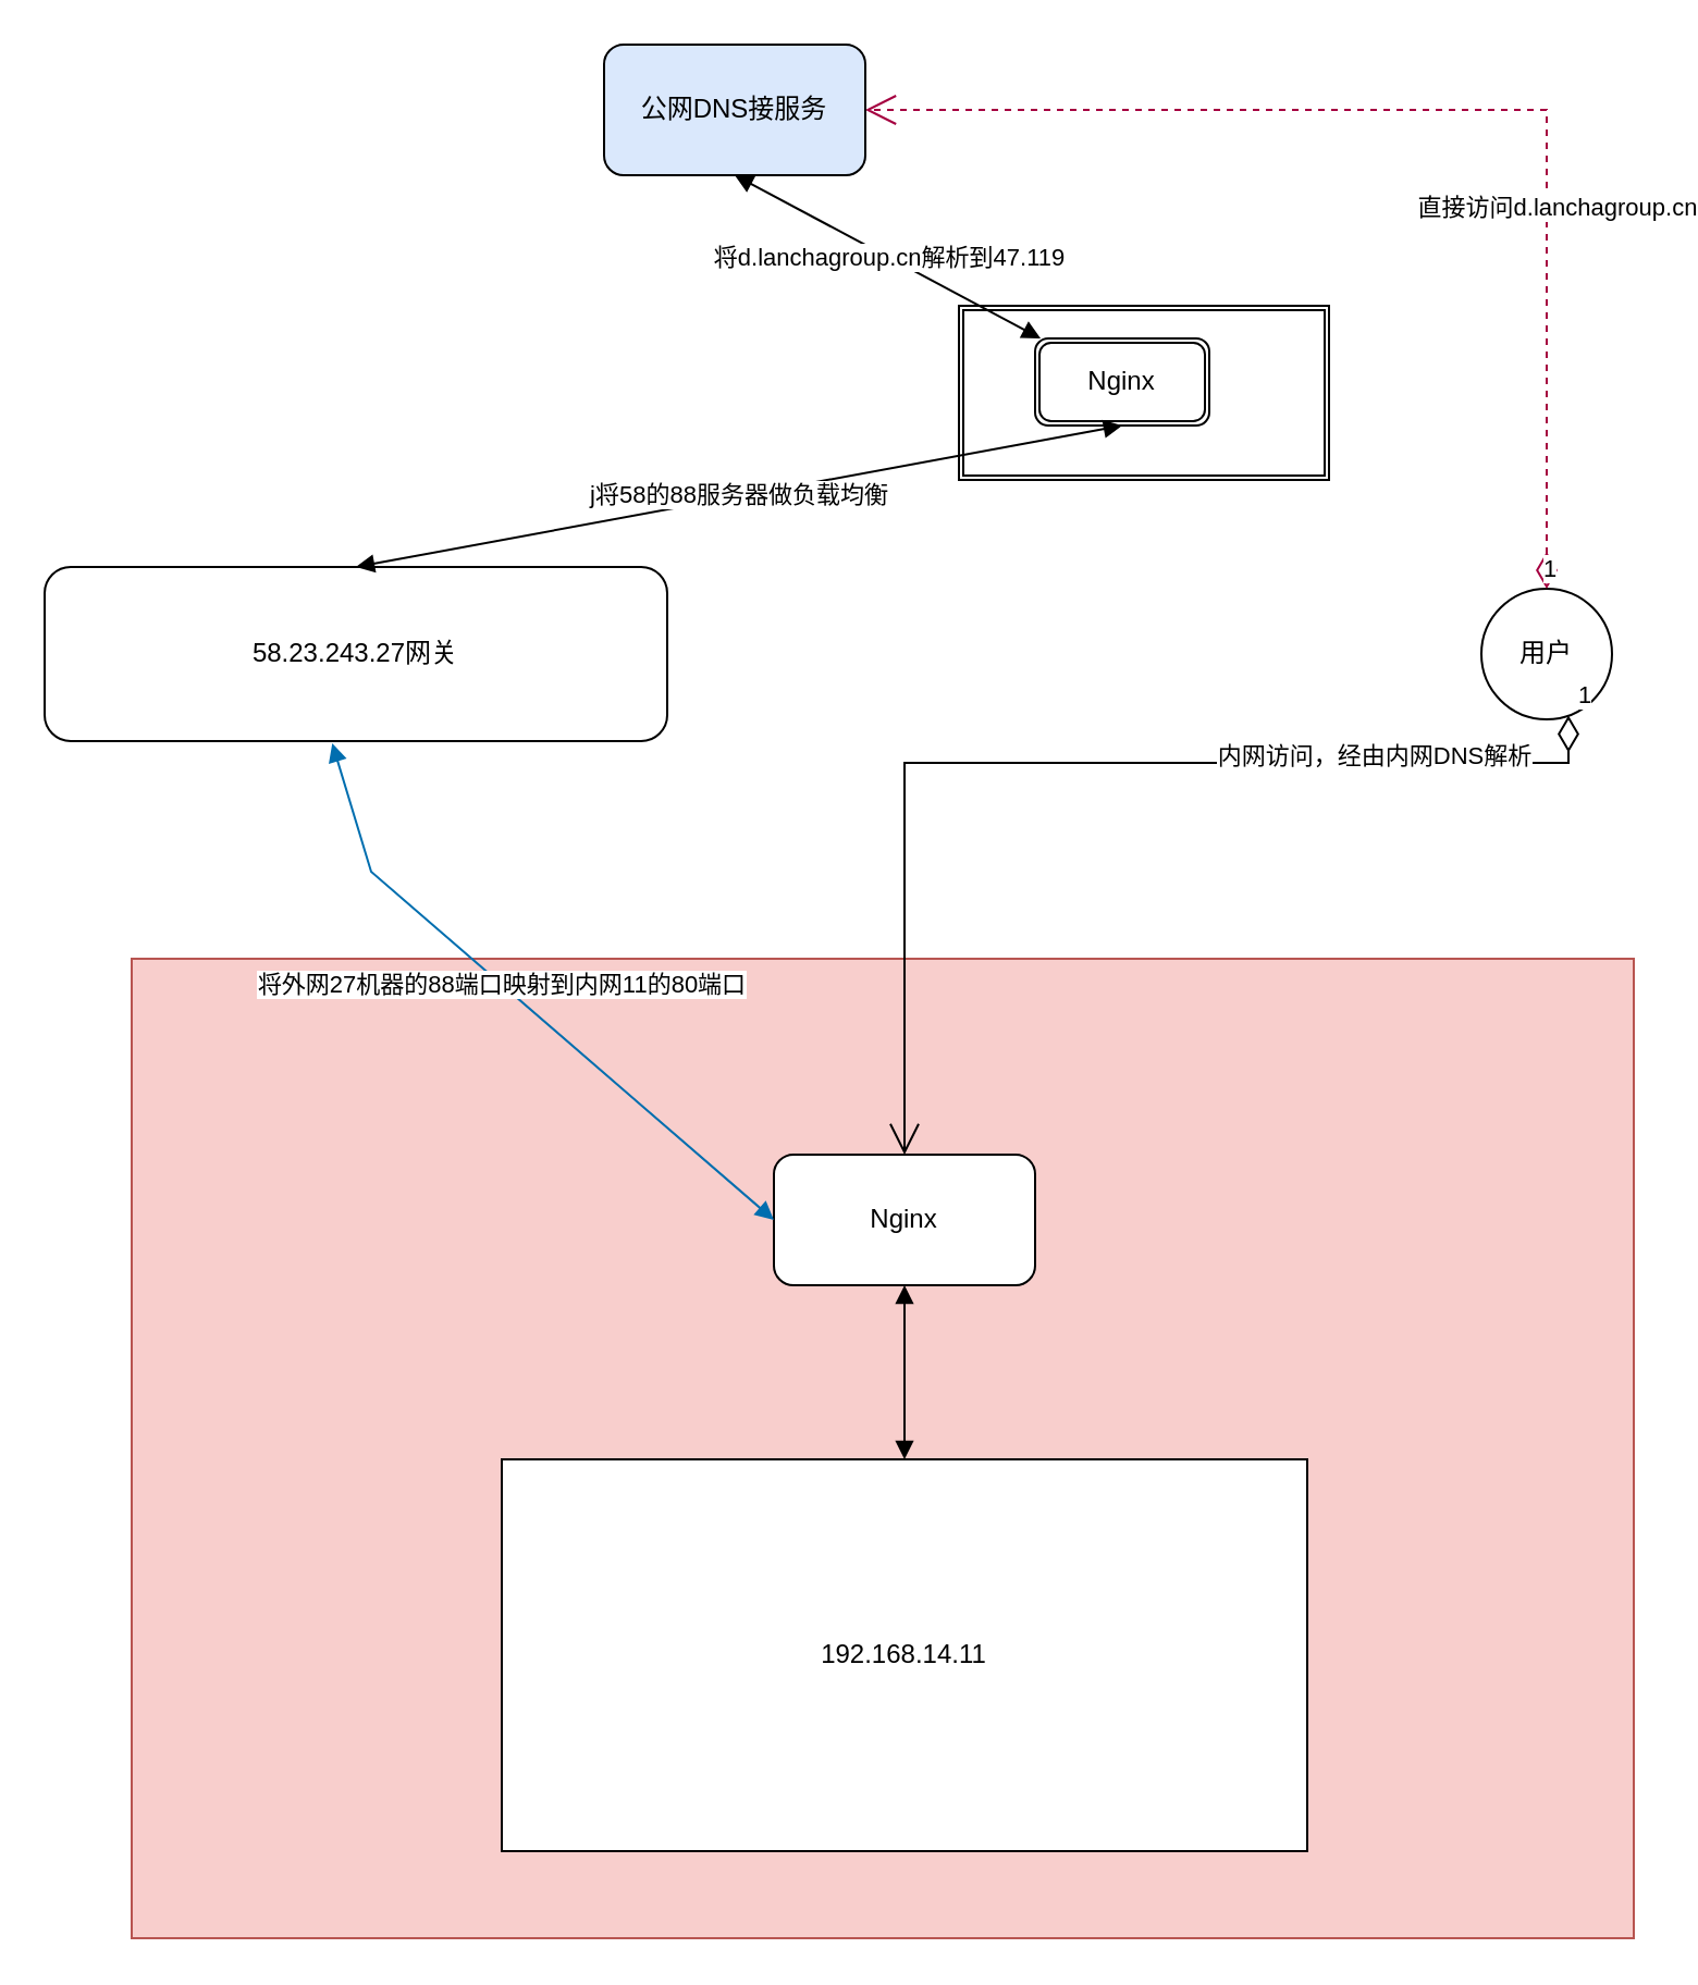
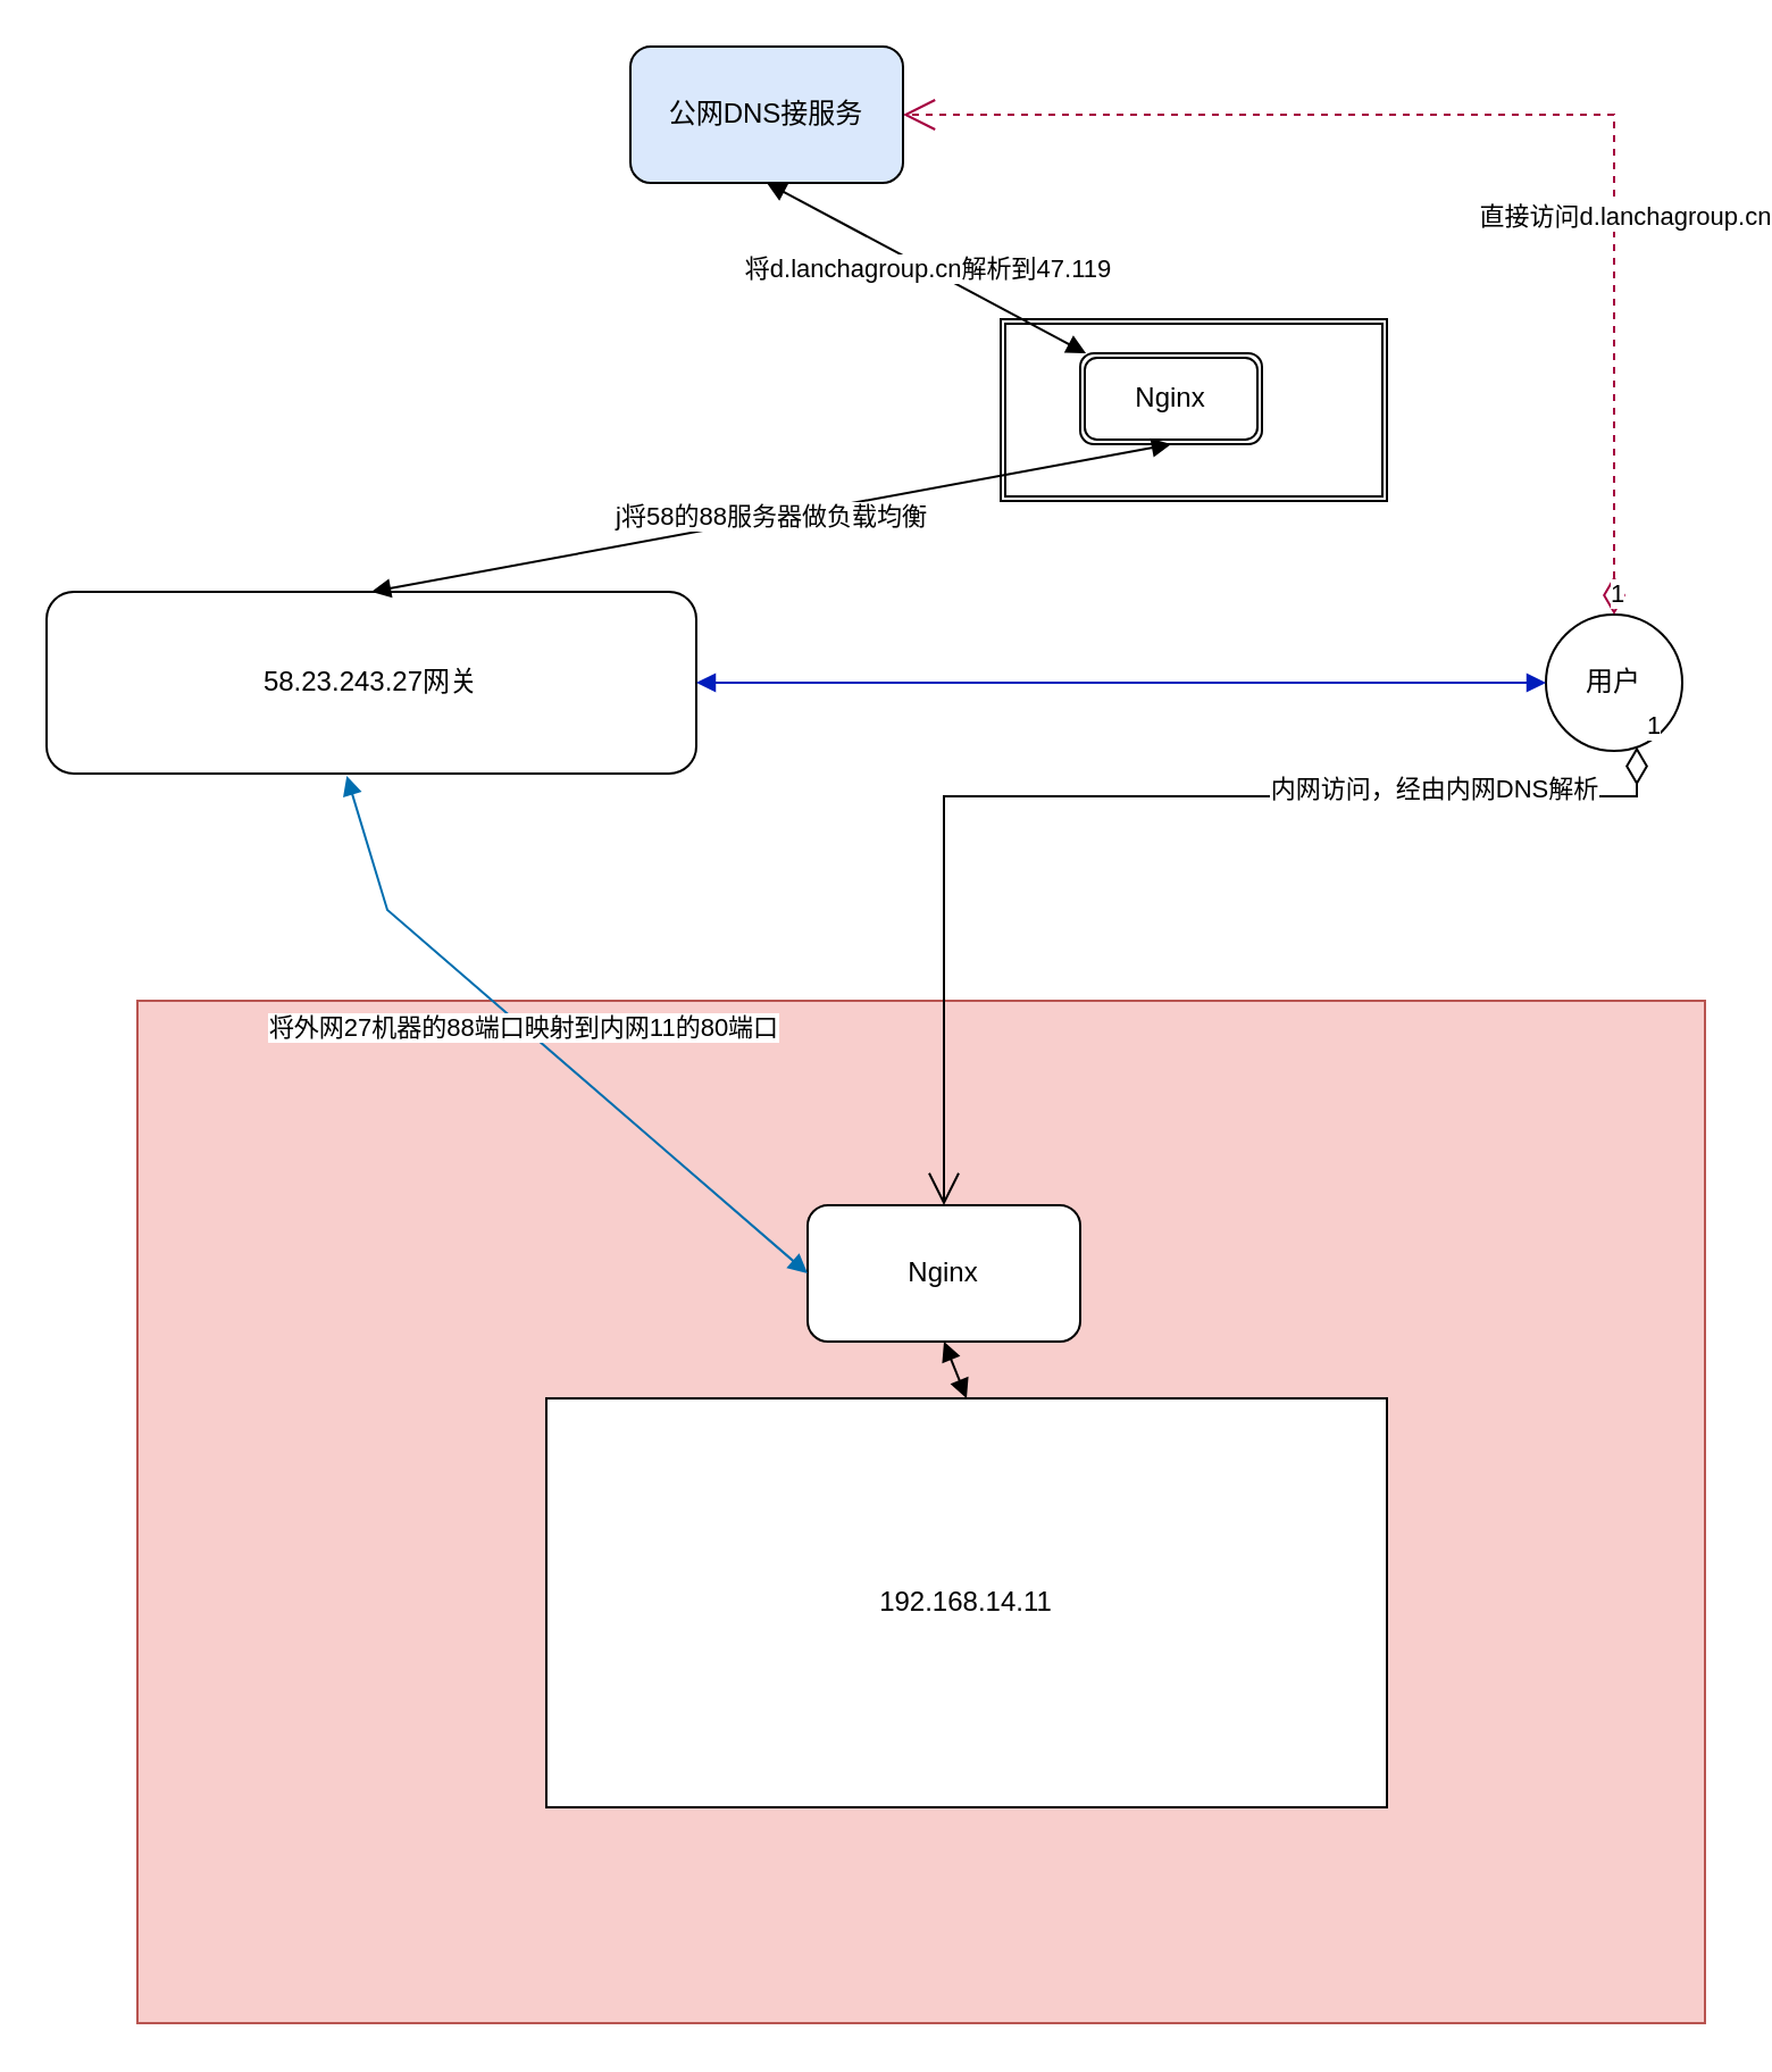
+ <mxCell id="12" value="" style="endArrow=block;startArrow=block;endFill=1;startFill=1;html=1;rounded=0;entryX=0;entryY=0.5;entryDx=0;entryDy=0;exitX=1;exitY=0.5;exitDx=0;exitDy=0;fillColor=#0050ef;strokeColor=#001DBC;" edge="1" parent="1" source="2" target="6"><mxGeometry width="160" relative="1" as="geometry"><mxPoint x="480" y="170" as="sourcePoint" /><mxPoint x="640" y="170" as="targetPoint" /><Array as="points"><mxPoint x="660" y="300" /></Array></mxGeometry></mxCell>
- <mxCell id="4" value="192.168.14.11" style="whiteSpace=wrap;html=1;" vertex="1" parent="1"><mxGeometry x="230" y="670" width="370" height="180" as="geometry" /></mxCell>
+ <mxCell id="4" value="192.168.14.11" style="whiteSpace=wrap;html=1;" vertex="1" parent="1"><mxGeometry x="240" y="615" width="370" height="180" as="geometry" /></mxCell>
